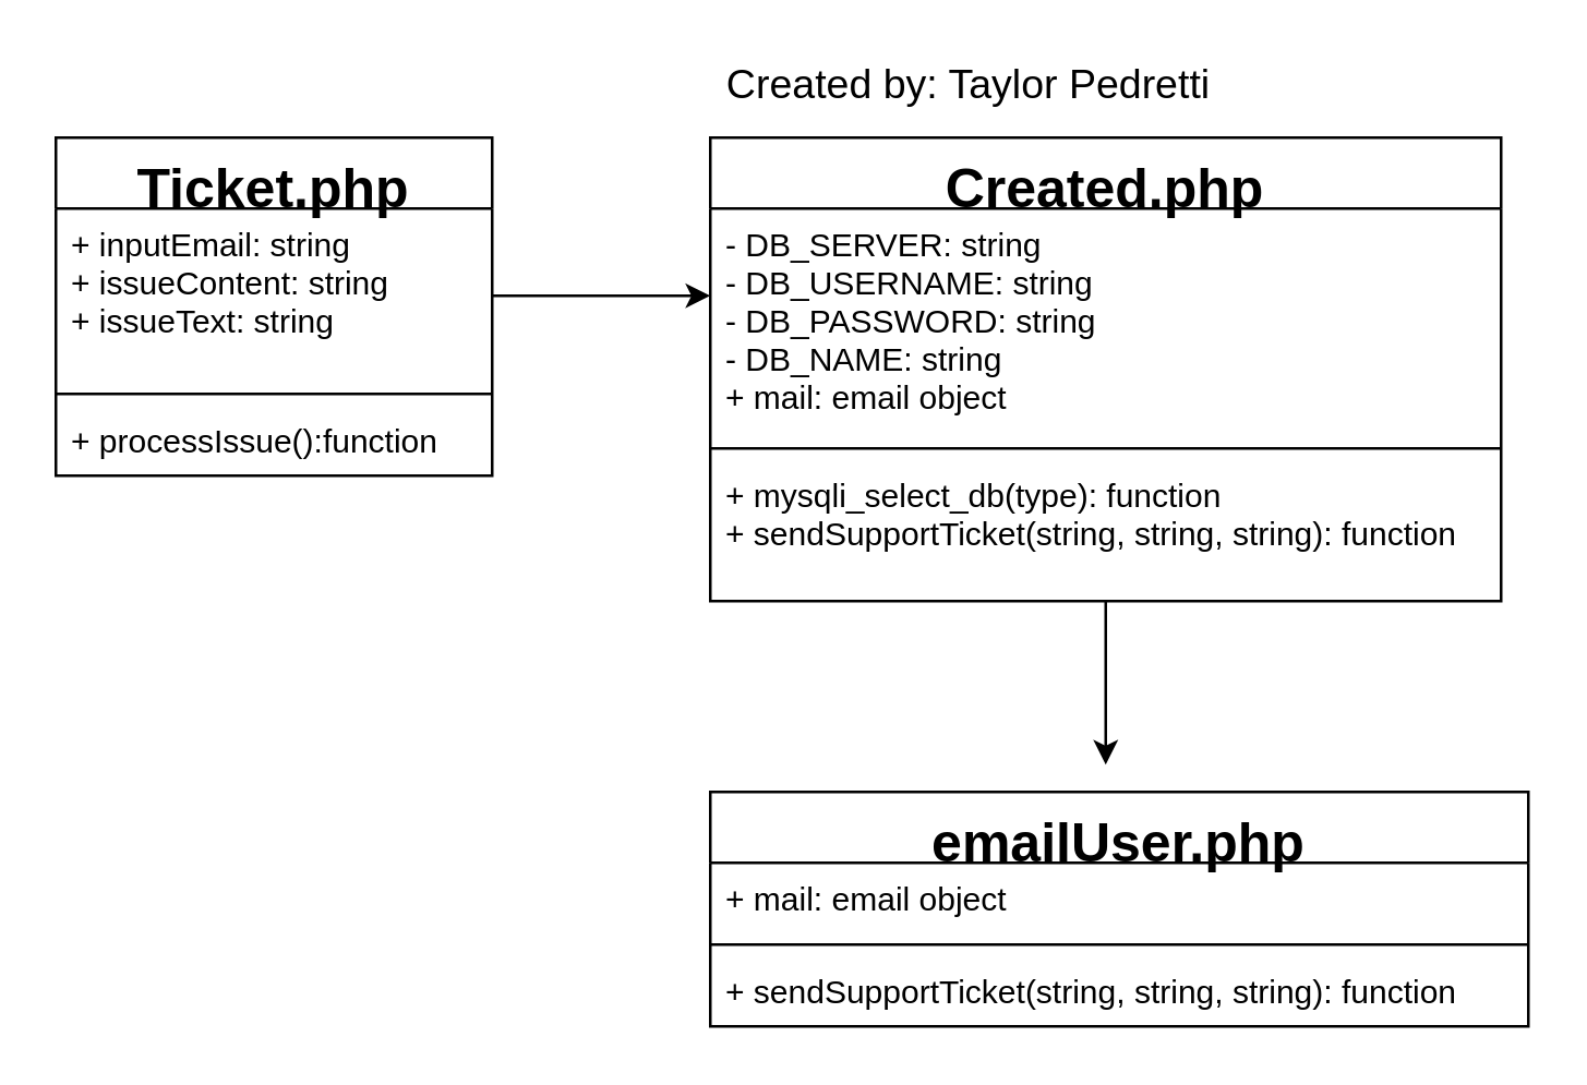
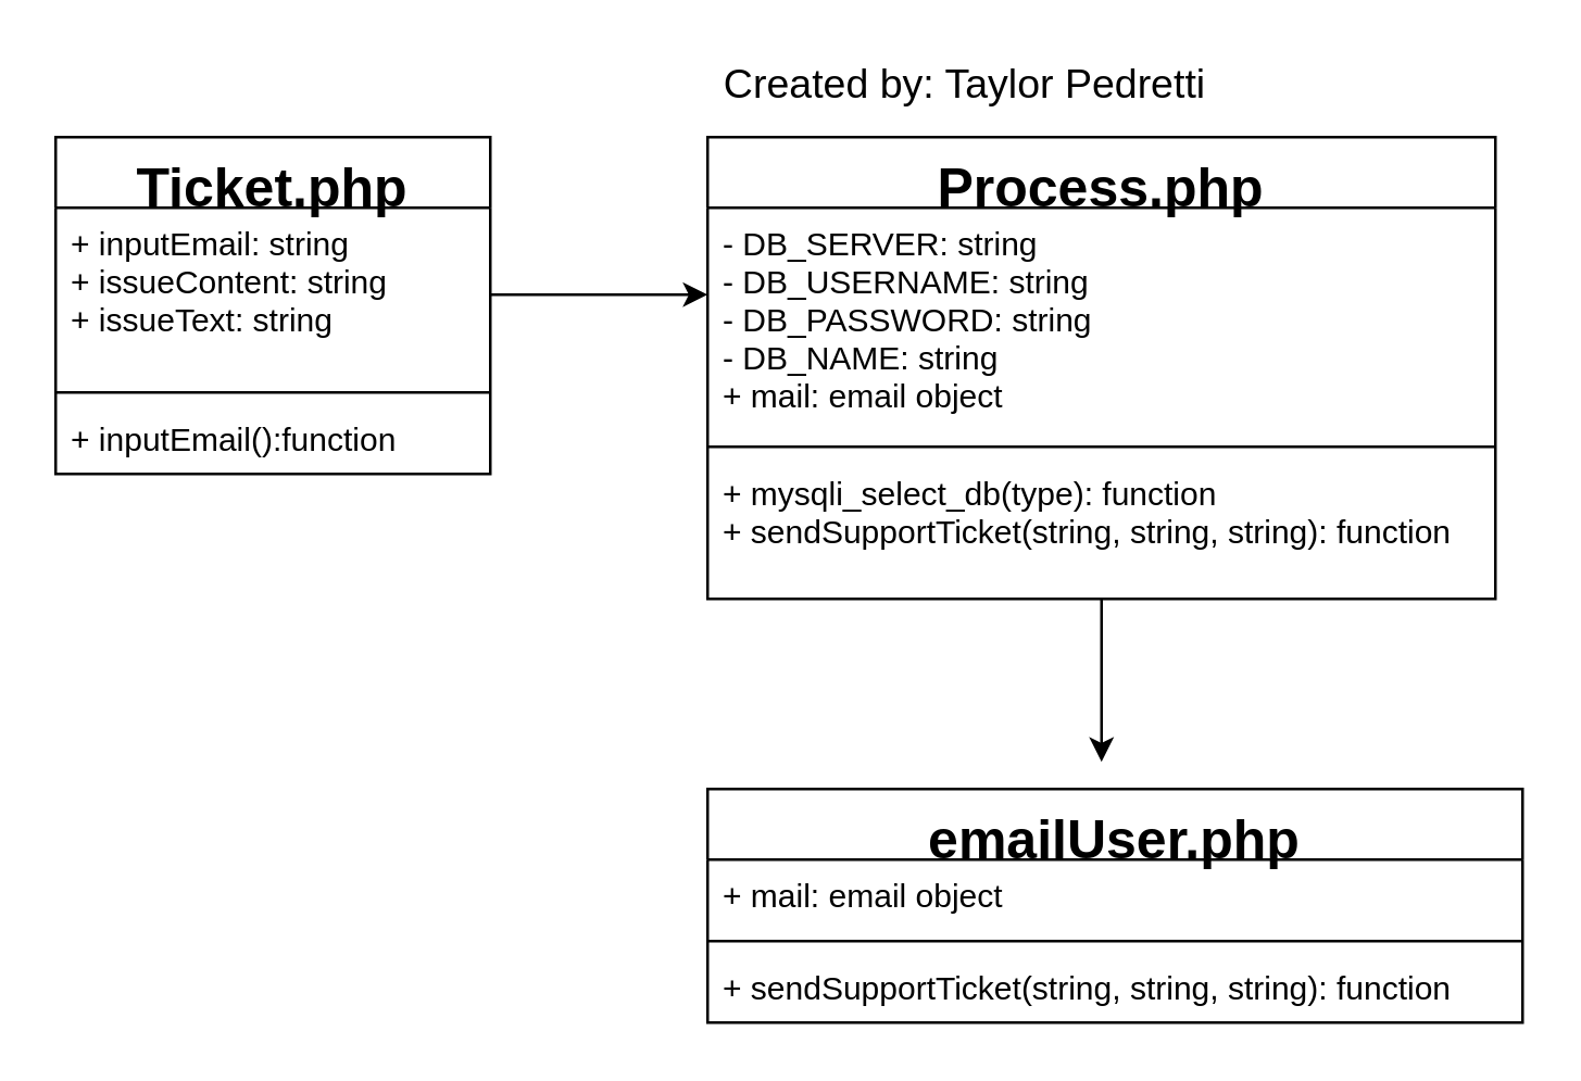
- <mxCell id="7" value="Created.php" style="swimlane;fontStyle=1;align=center;verticalAlign=top;childLayout=stackLayout;horizontal=1;startSize=26;horizontalStack=0;resizeParent=1;resizeParentMax=0;resizeLast=0;collapsible=1;marginBottom=0;fontSize=20;" vertex="1" parent="1"><mxGeometry x="260" y="50" width="290" height="170" as="geometry" /></mxCell>
+ <mxCell id="7" value="Process.php" style="swimlane;fontStyle=1;align=center;verticalAlign=top;childLayout=stackLayout;horizontal=1;startSize=26;horizontalStack=0;resizeParent=1;resizeParentMax=0;resizeLast=0;collapsible=1;marginBottom=0;fontSize=20;" vertex="1" parent="1"><mxGeometry x="260" y="50" width="290" height="170" as="geometry" /></mxCell>
- <mxCell id="5" value="+ processIssue():function" style="text;strokeColor=none;fillColor=none;align=left;verticalAlign=top;spacingLeft=4;spacingRight=4;overflow=hidden;rotatable=0;points=[[0,0.5],[1,0.5]];portConstraint=eastwest;" vertex="1" parent="2"><mxGeometry y="98" width="160" height="26" as="geometry" /></mxCell>
+ <mxCell id="5" value="+ inputEmail():function" style="text;strokeColor=none;fillColor=none;align=left;verticalAlign=top;spacingLeft=4;spacingRight=4;overflow=hidden;rotatable=0;points=[[0,0.5],[1,0.5]];portConstraint=eastwest;" vertex="1" parent="2"><mxGeometry y="98" width="160" height="26" as="geometry" /></mxCell>
